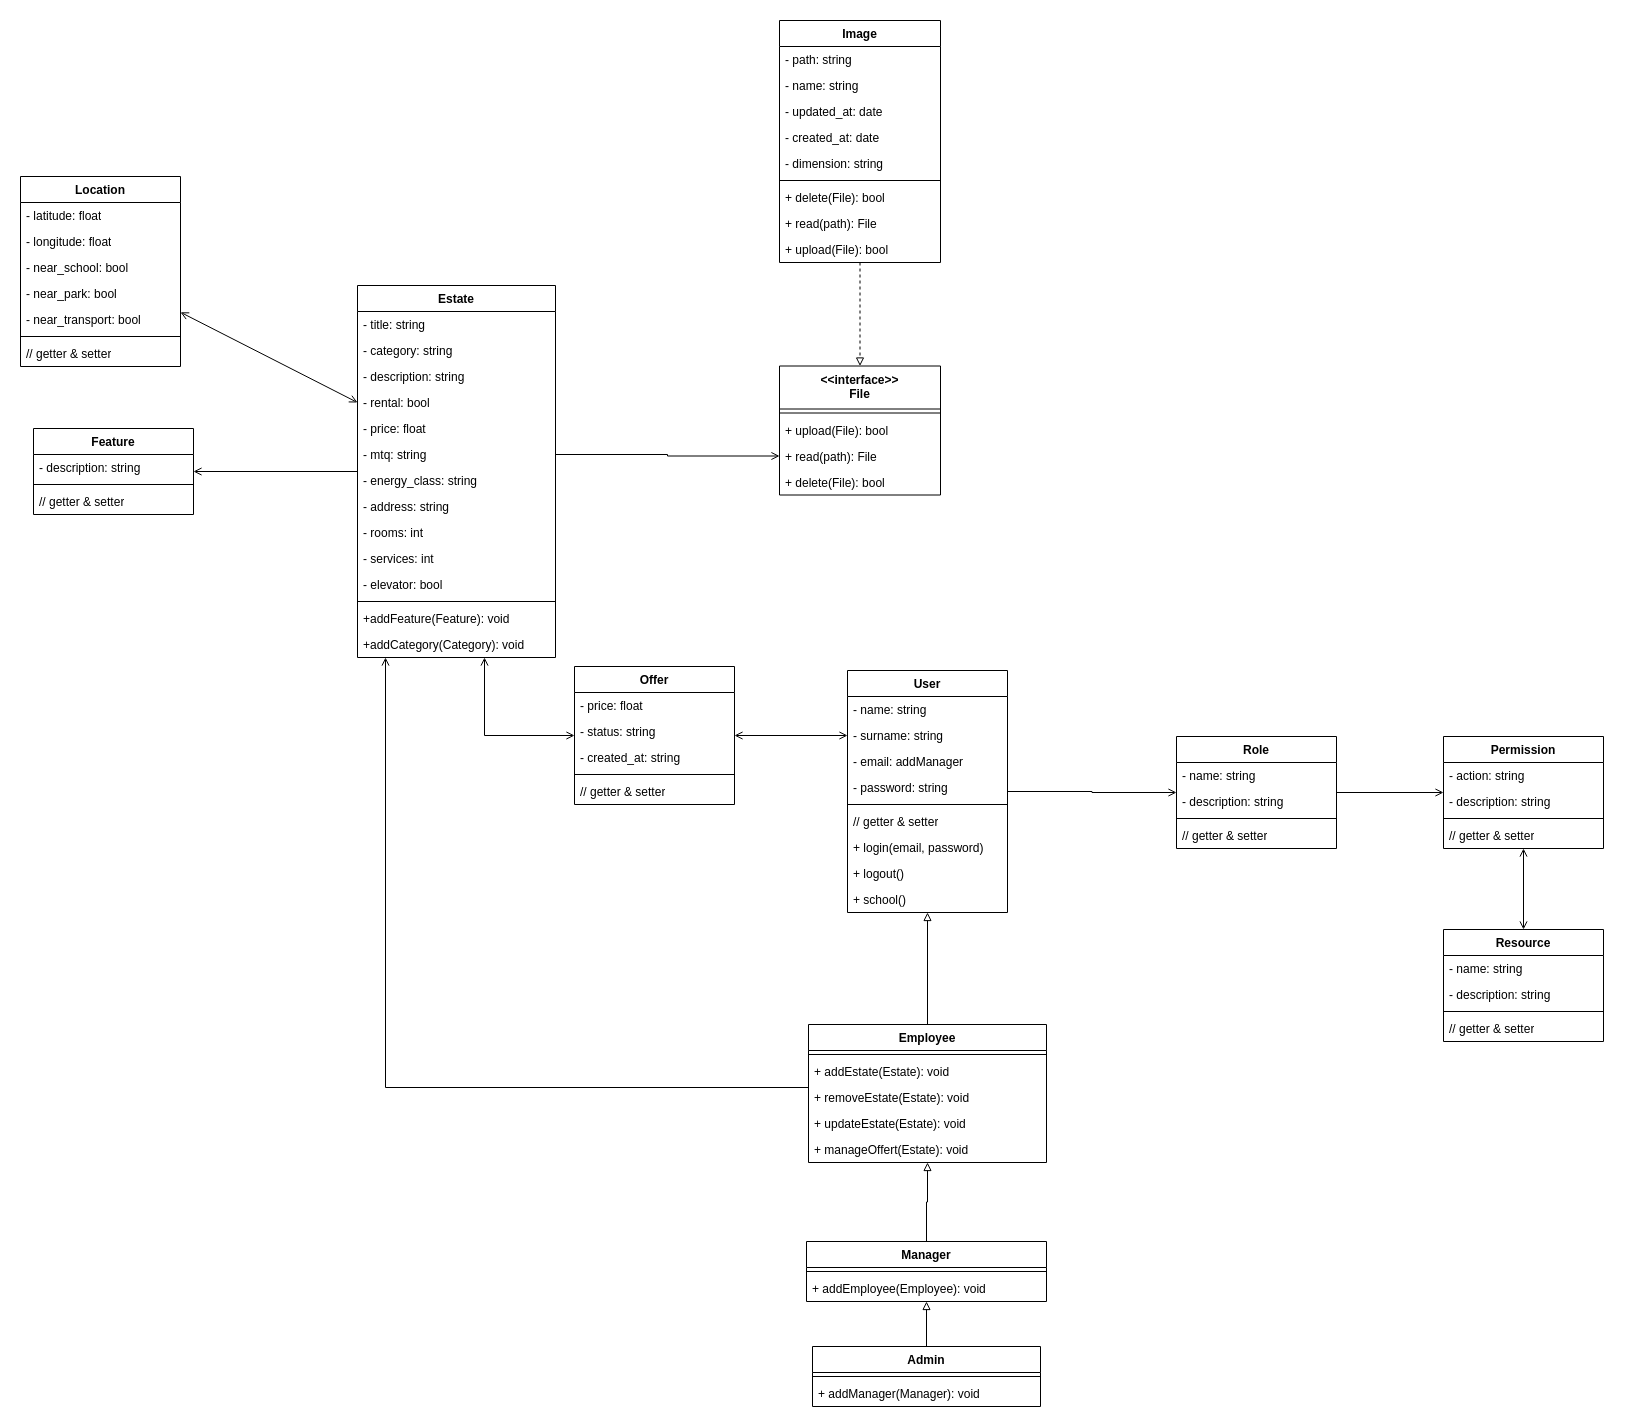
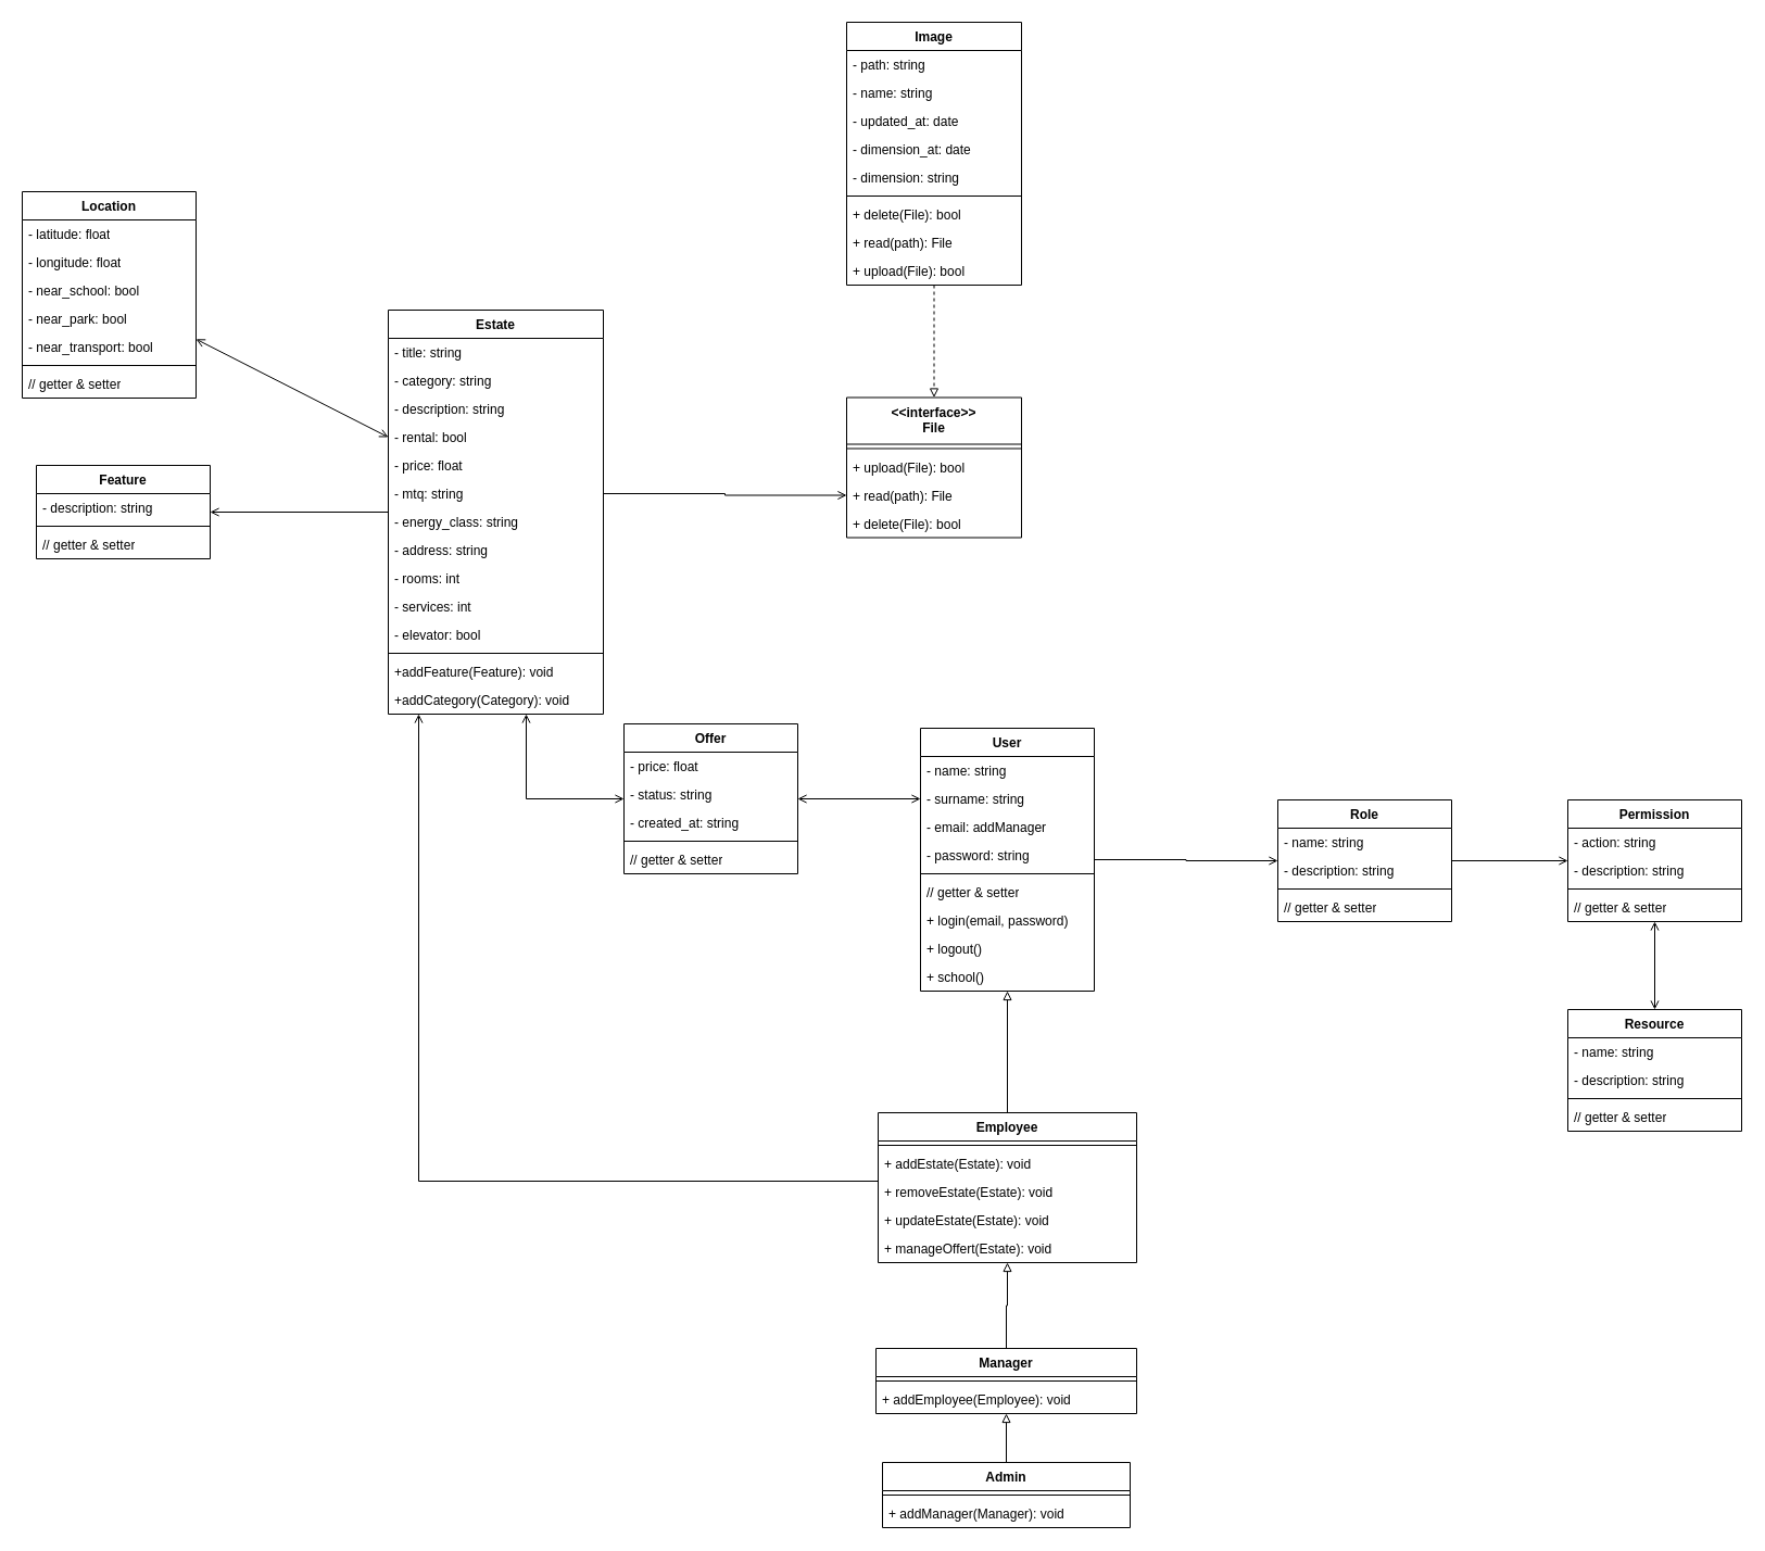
- <mxCell id="93" value="- created_at: date" style="text;strokeColor=none;fillColor=none;align=left;verticalAlign=top;spacingLeft=4;spacingRight=4;overflow=hidden;rotatable=0;points=[[0,0.5],[1,0.5]];portConstraint=eastwest;whiteSpace=wrap;html=1;" vertex="1" parent="89"><mxGeometry y="104" width="161" height="26" as="geometry" /></mxCell>
+ <mxCell id="93" value="- dimension_at: date" style="text;strokeColor=none;fillColor=none;align=left;verticalAlign=top;spacingLeft=4;spacingRight=4;overflow=hidden;rotatable=0;points=[[0,0.5],[1,0.5]];portConstraint=eastwest;whiteSpace=wrap;html=1;" vertex="1" parent="89"><mxGeometry y="104" width="161" height="26" as="geometry" /></mxCell>
